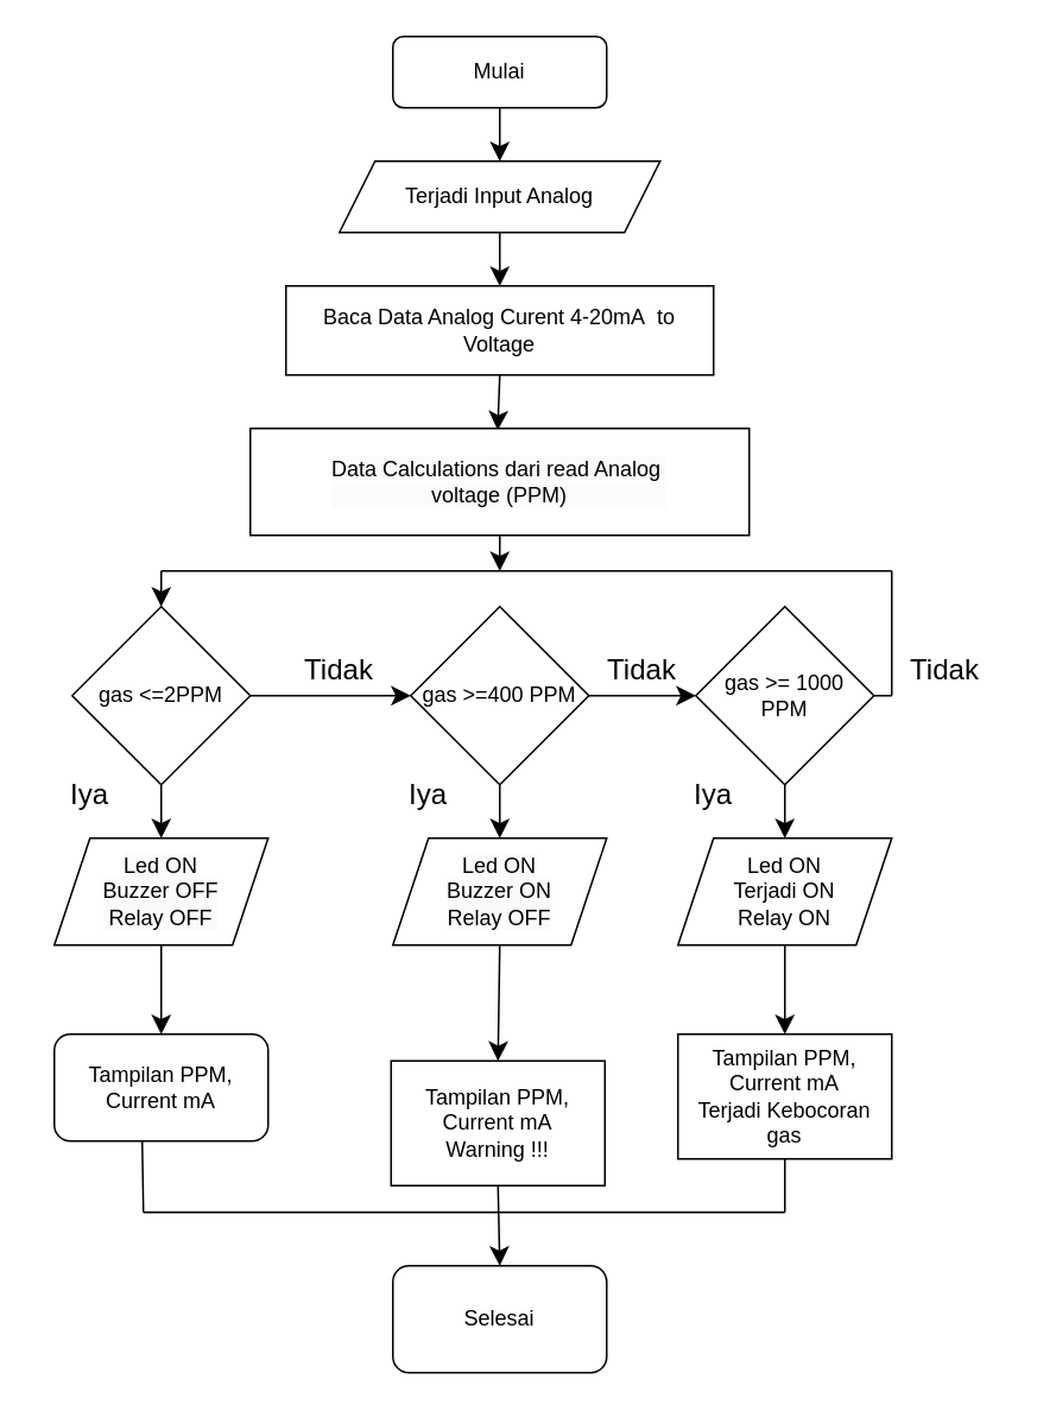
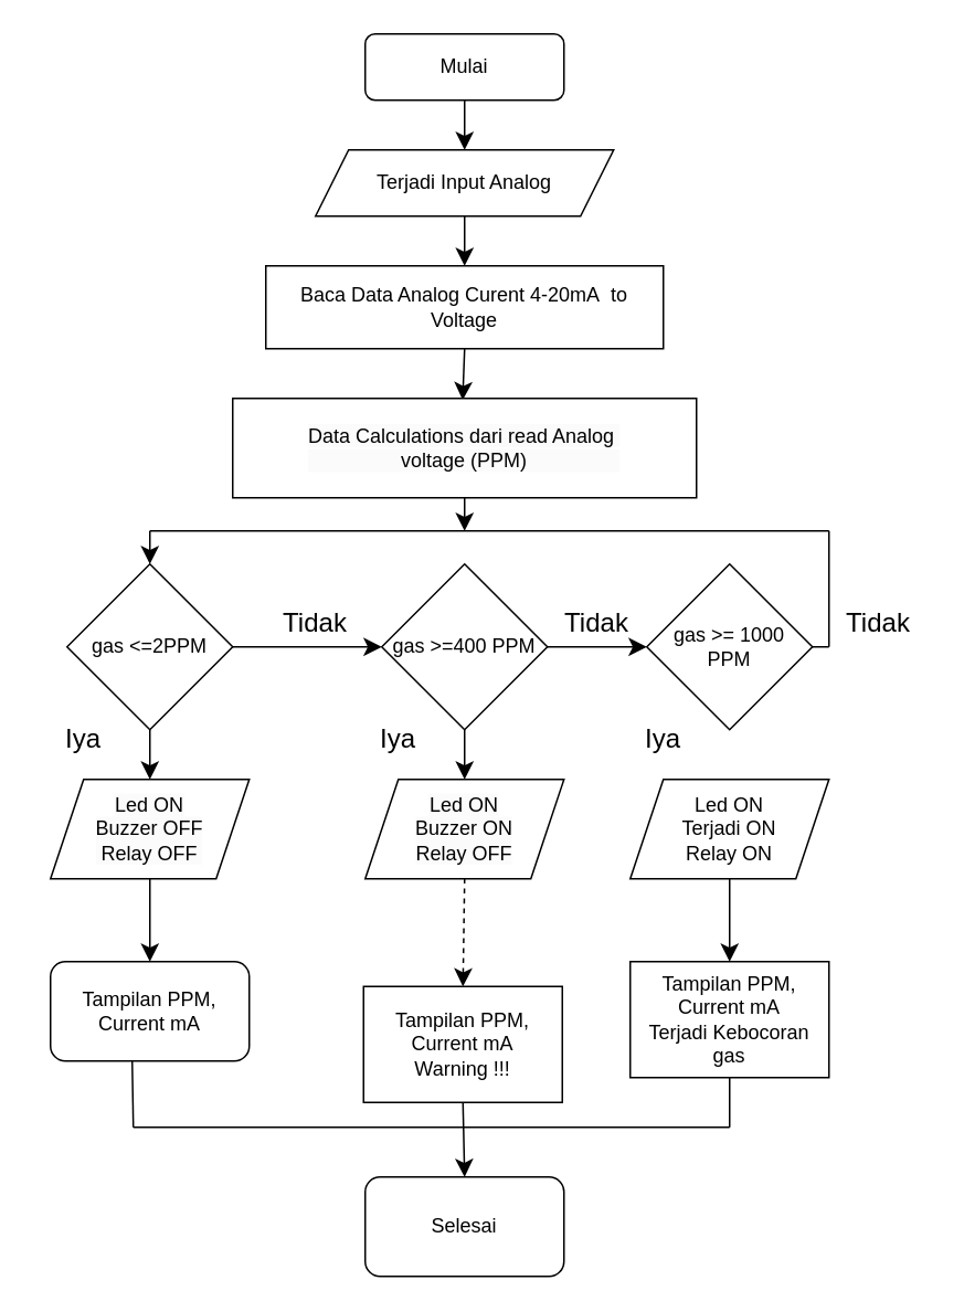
- <mxCell id="25" style="edgeStyle=none;curved=1;rounded=0;orthogonalLoop=1;jettySize=auto;html=1;exitX=0.5;exitY=1;exitDx=0;exitDy=0;entryX=0.5;entryY=0;entryDx=0;entryDy=0;fontSize=12;startSize=8;endSize=8;" edge="1" parent="1" source="14" target="27"><mxGeometry relative="1" as="geometry"><mxPoint x="420" y="430" as="sourcePoint" /></mxGeometry></mxCell>
- <mxCell id="21" style="edgeStyle=none;curved=1;rounded=0;orthogonalLoop=1;jettySize=auto;html=1;exitX=0.5;exitY=1;exitDx=0;exitDy=0;entryX=0.5;entryY=0;entryDx=0;entryDy=0;fontSize=12;startSize=8;endSize=8;" edge="1" parent="1" source="22" target="24"><mxGeometry relative="1" as="geometry" /></mxCell>
+ <mxCell id="21" style="edgeStyle=none;curved=1;rounded=0;orthogonalLoop=1;jettySize=auto;html=1;exitX=0.5;exitY=1;exitDx=0;exitDy=0;entryX=0.5;entryY=0;entryDx=0;entryDy=0;fontSize=12;startSize=8;endSize=8;dashed=1;" edge="1" parent="1" source="22" target="24"><mxGeometry relative="1" as="geometry" /></mxCell>
